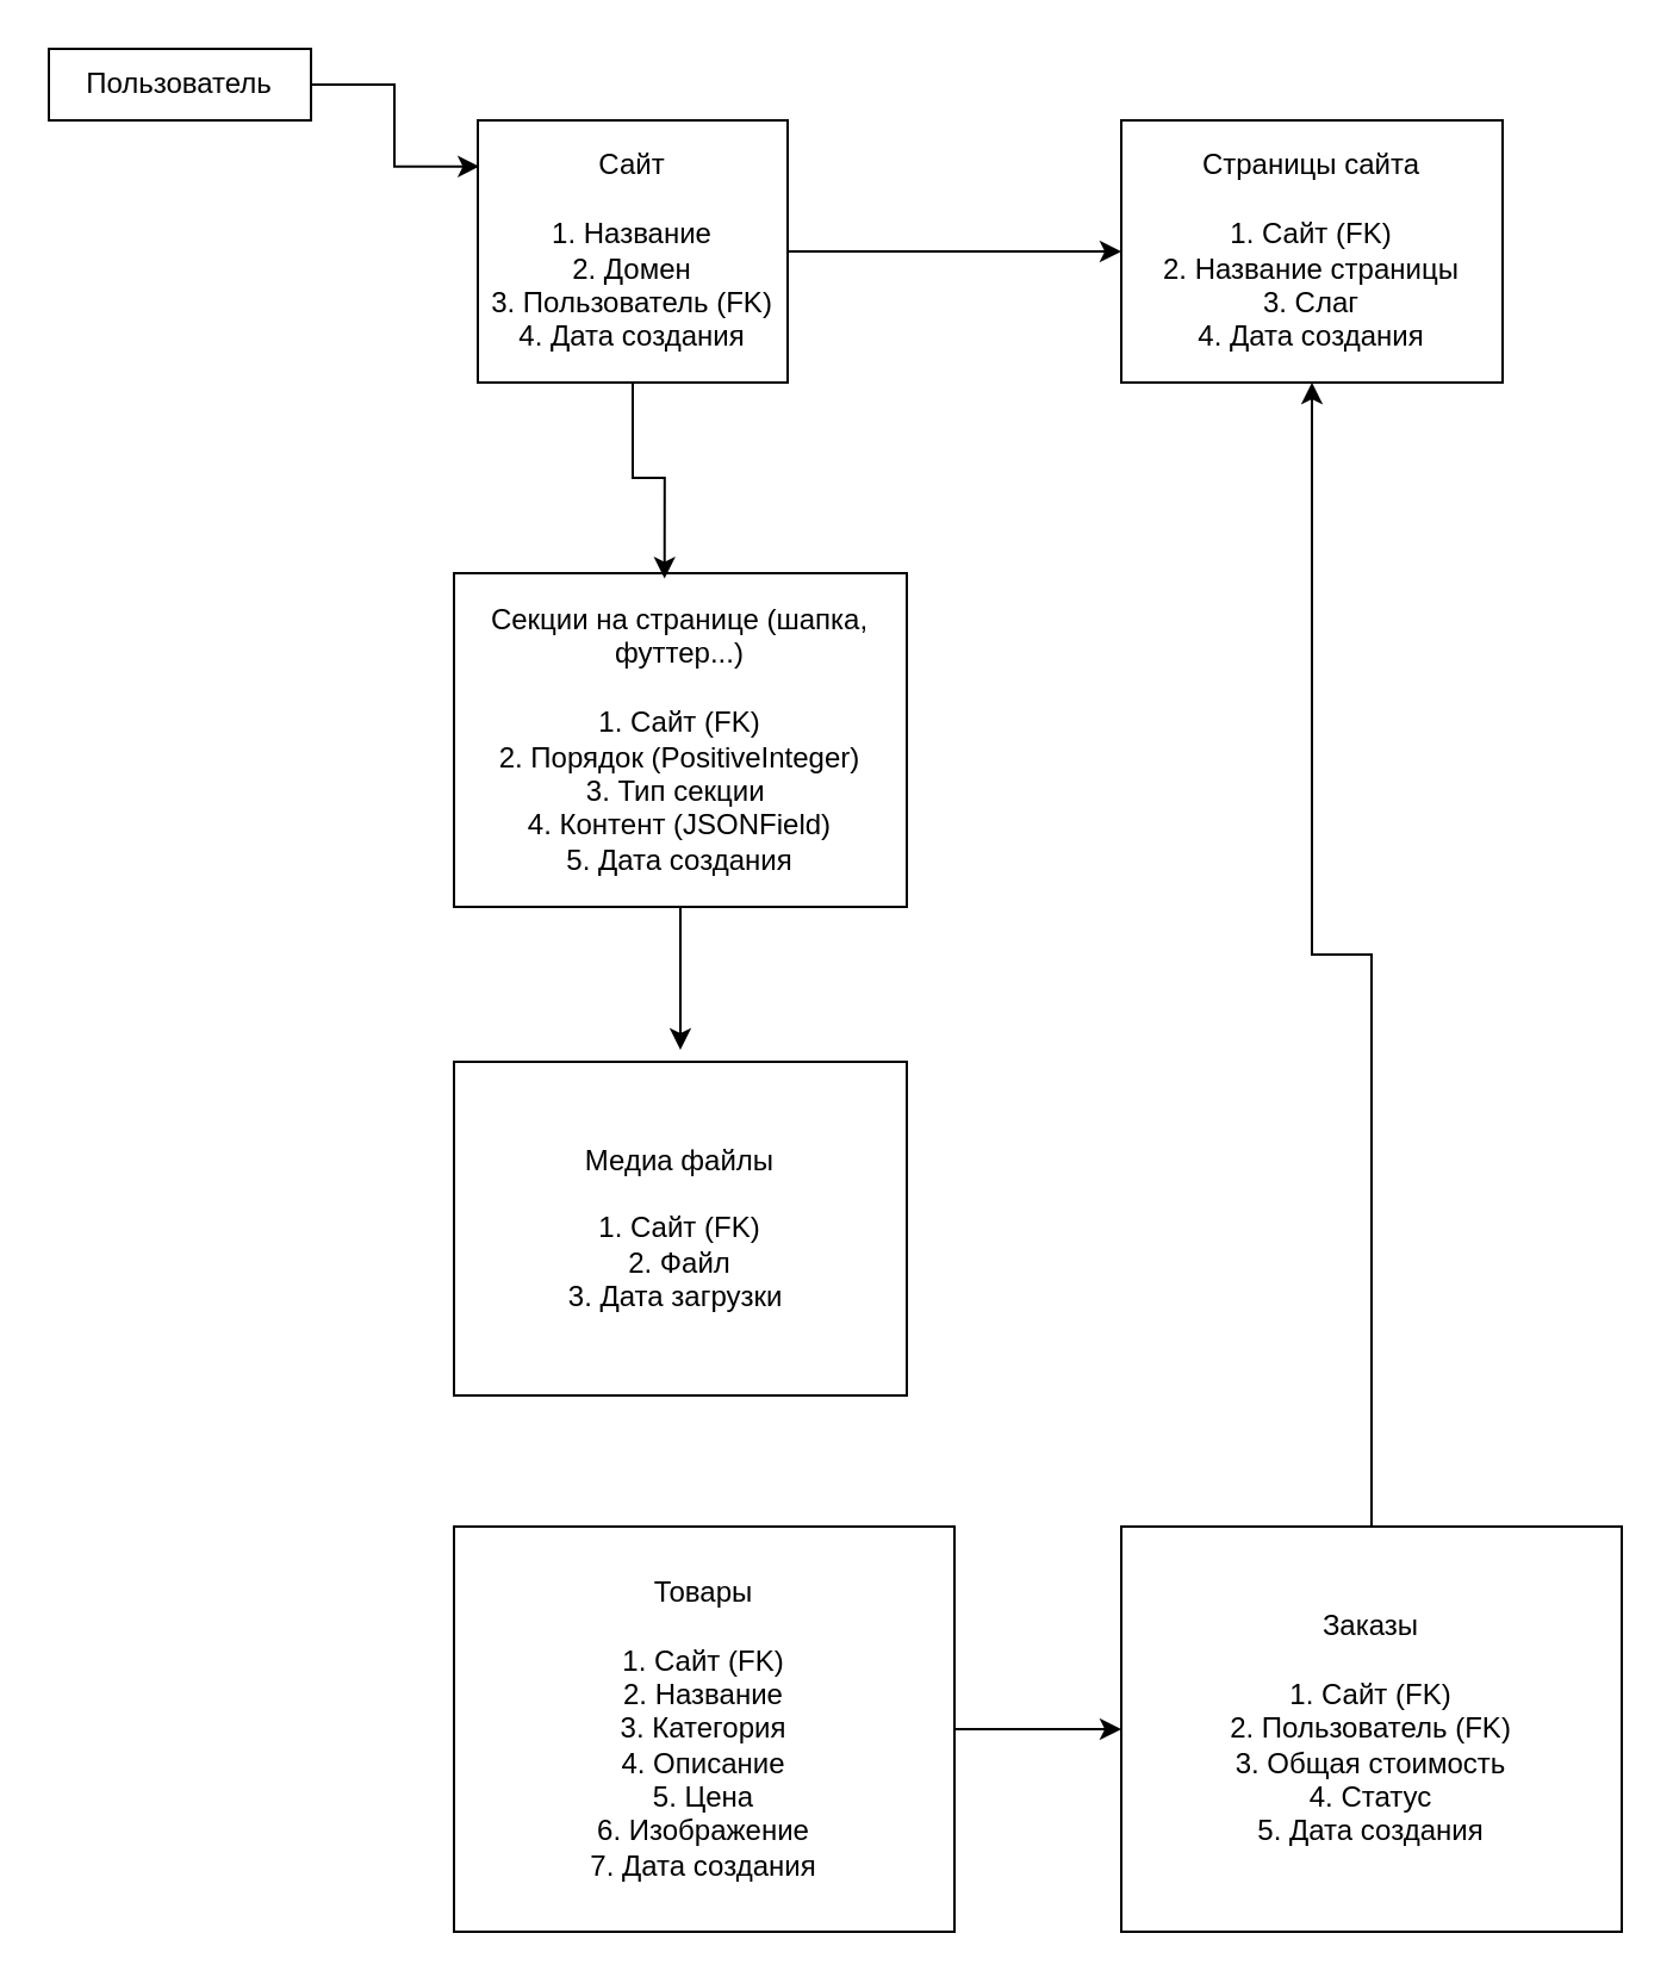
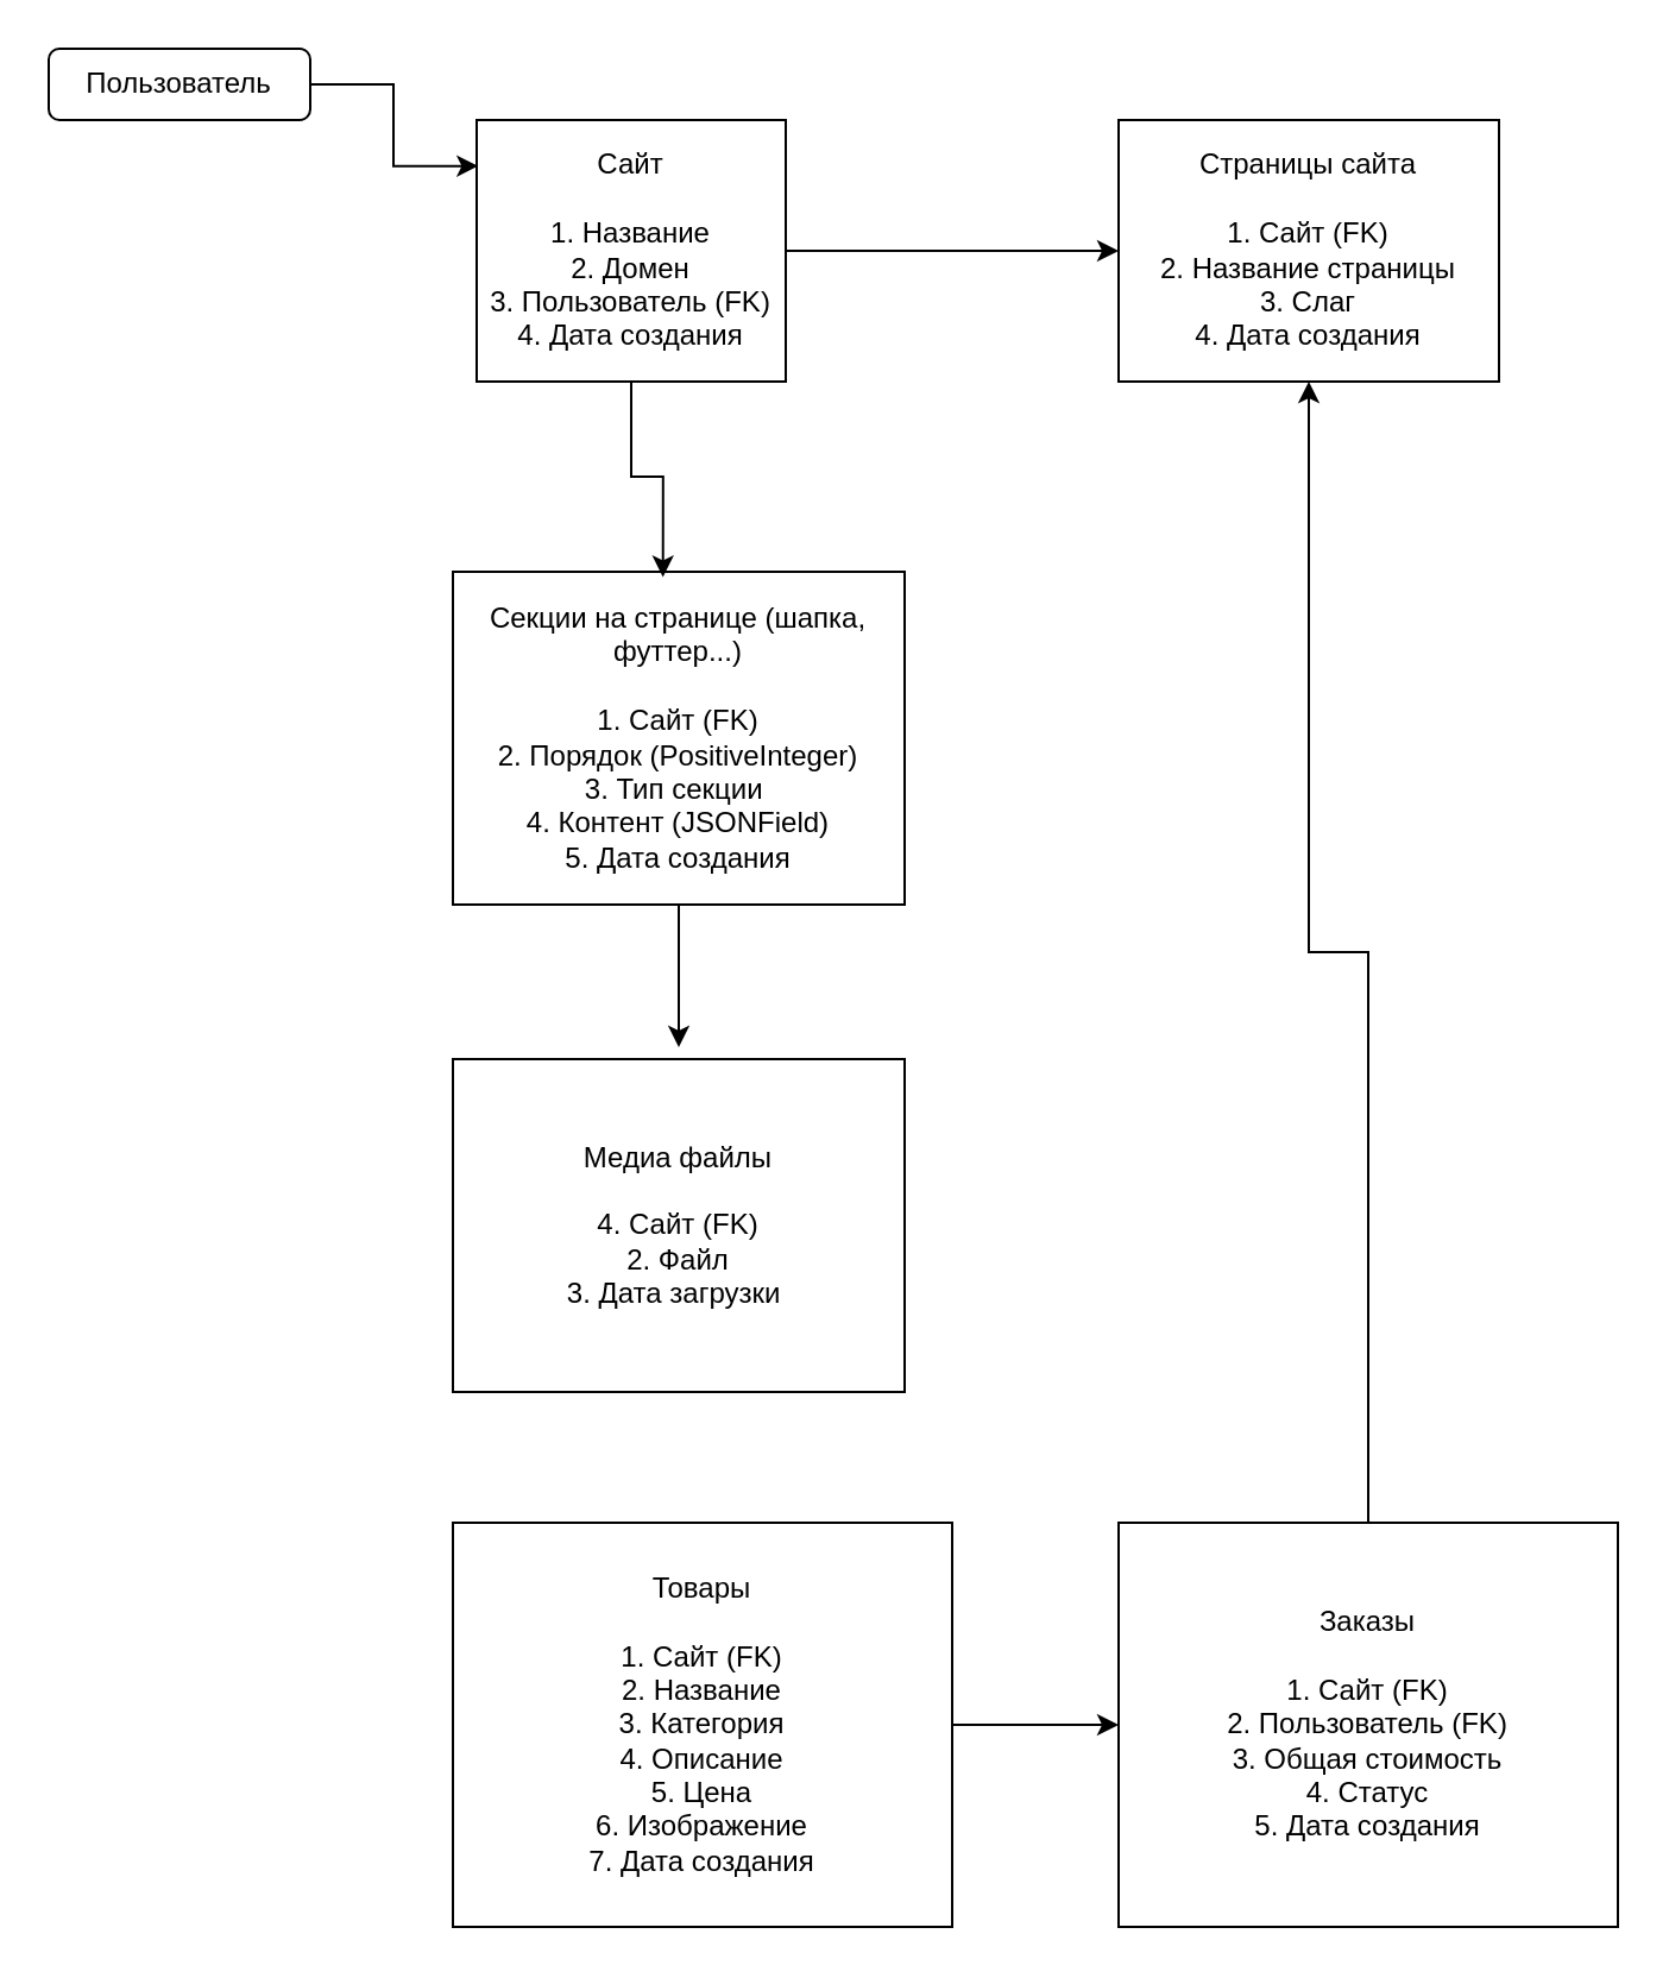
- <mxCell id="2" value="Пользователь" style="rounded=0;whiteSpace=wrap;html=1;" vertex="1" parent="1"><mxGeometry x="20" y="20" width="110" height="30" as="geometry" /></mxCell>
+ <mxCell id="2" value="Пользователь" style="whiteSpace=wrap;html=1;rounded=1;" vertex="1" parent="1"><mxGeometry x="20" y="20" width="110" height="30" as="geometry" /></mxCell>
- <mxCell id="10" value="Медиа файлы&lt;br&gt;&lt;div&gt;&lt;br&gt;&lt;div&gt;1. Сайт (FK)&lt;/div&gt;&lt;div&gt;2. Файл&lt;/div&gt;&lt;div&gt;3. Дата загрузки&amp;nbsp;&lt;/div&gt;&lt;/div&gt;" style="rounded=0;whiteSpace=wrap;html=1;" vertex="1" parent="1"><mxGeometry x="190" y="445" width="190" height="140" as="geometry" /></mxCell>
+ <mxCell id="10" value="Медиа файлы&lt;br&gt;&lt;div&gt;&lt;br&gt;&lt;div&gt;4. Сайт (FK)&lt;/div&gt;&lt;div&gt;2. Файл&lt;/div&gt;&lt;div&gt;3. Дата загрузки&amp;nbsp;&lt;/div&gt;&lt;/div&gt;" style="rounded=0;whiteSpace=wrap;html=1;" vertex="1" parent="1"><mxGeometry x="190" y="445" width="190" height="140" as="geometry" /></mxCell>
